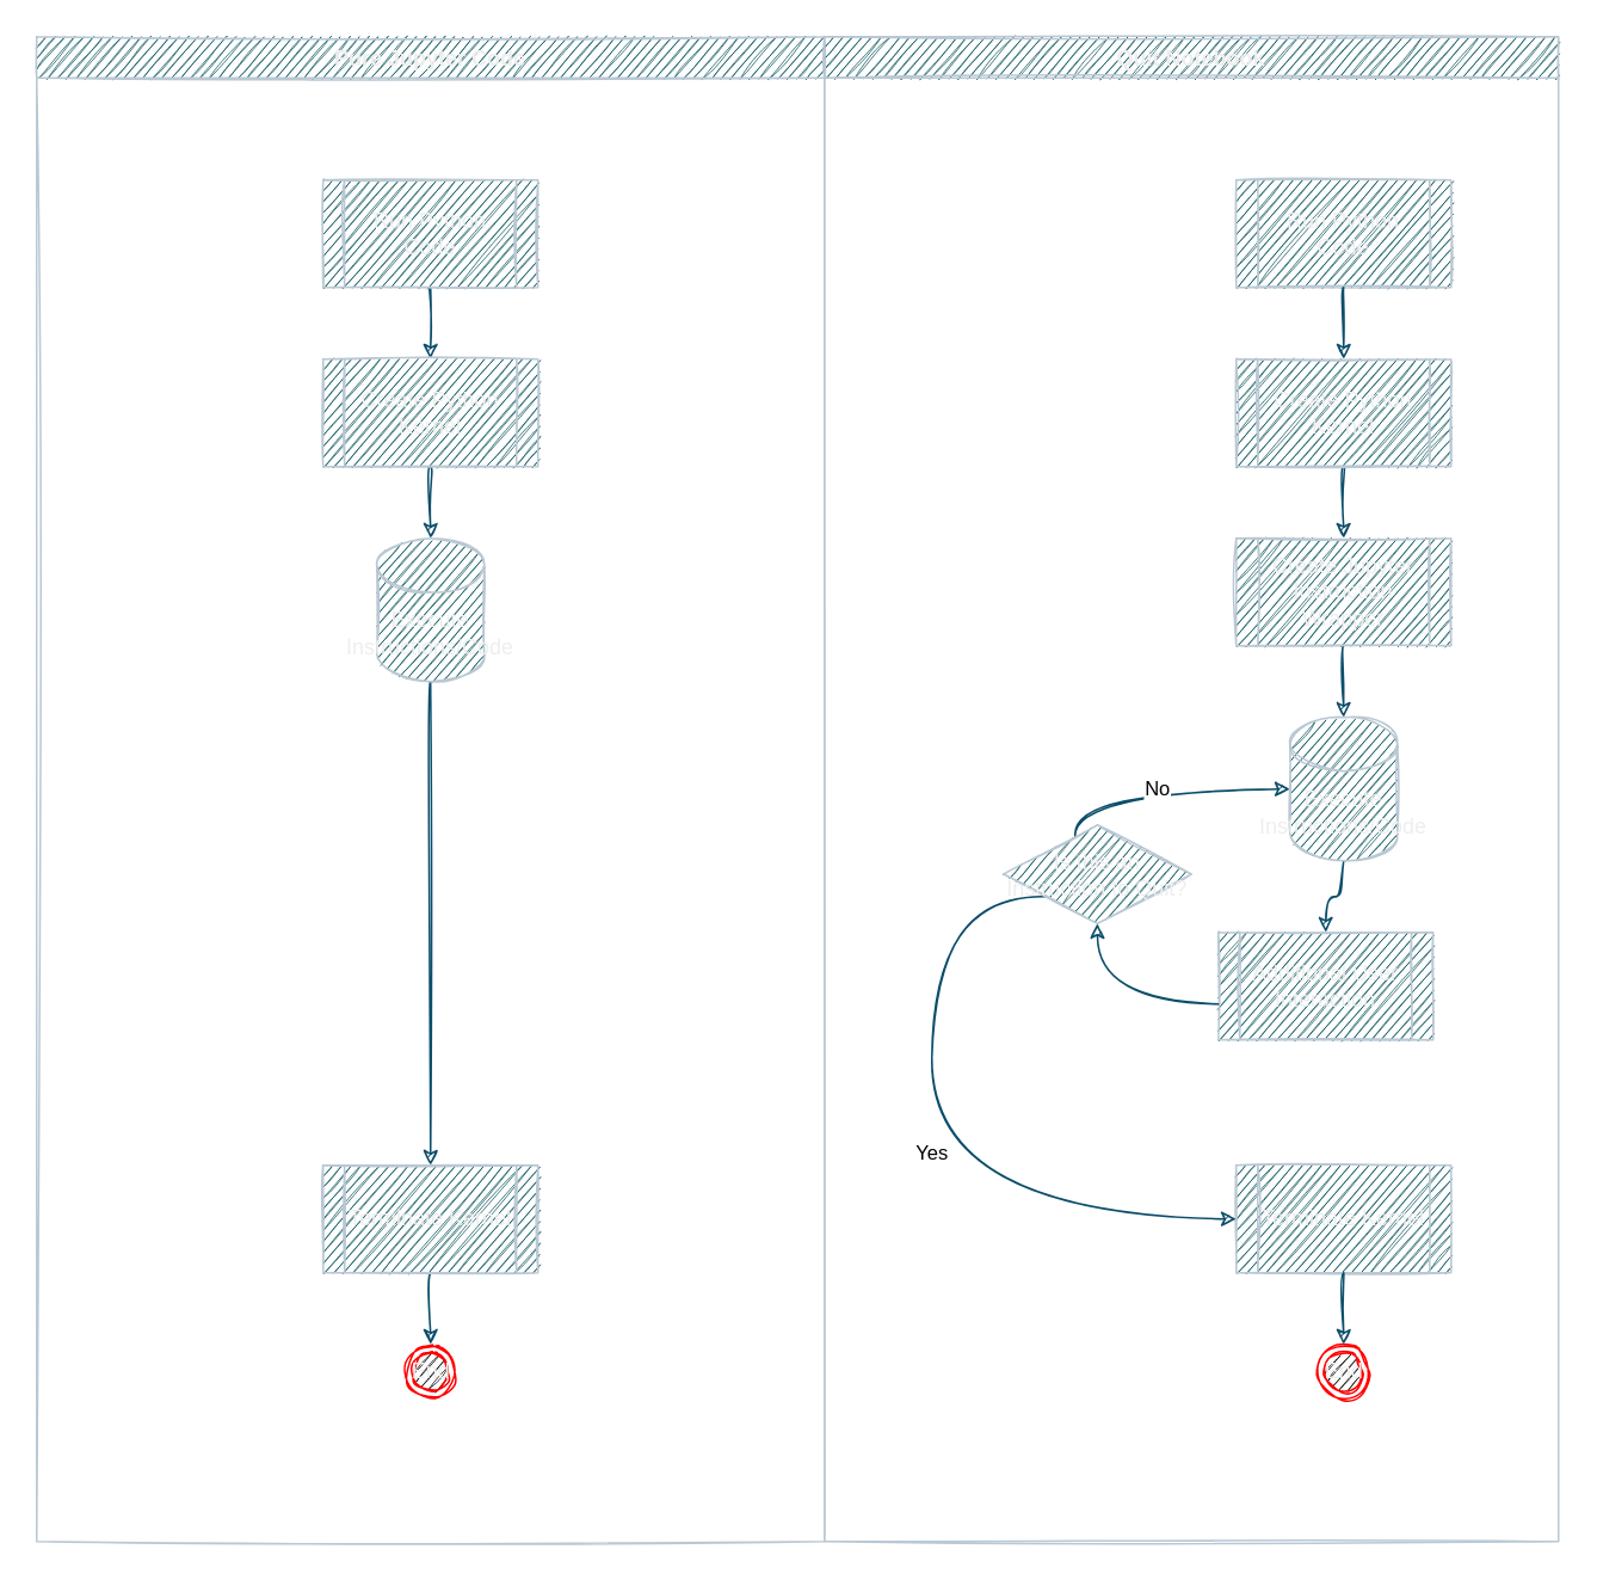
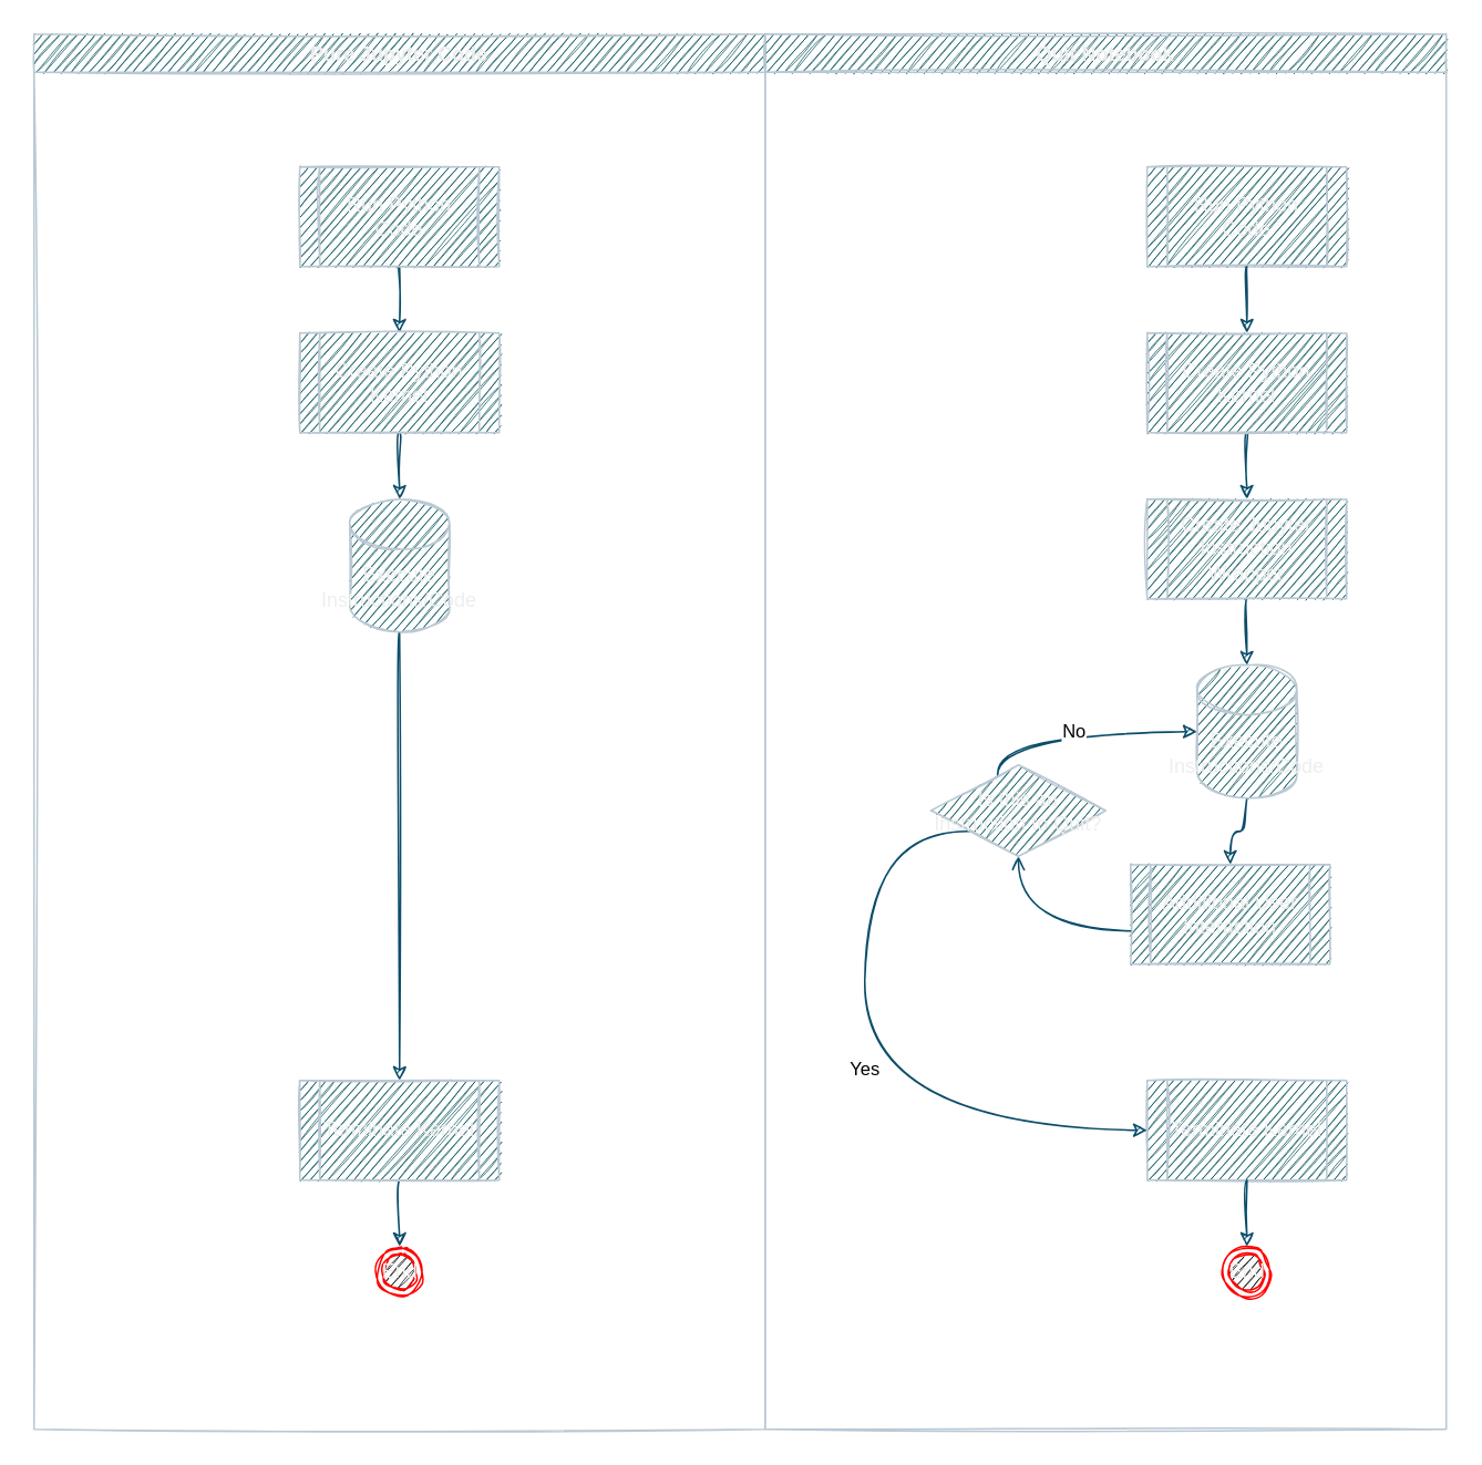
- <mxCell id="26" value="" style="edgeStyle=elbowEdgeStyle;elbow=vertical;endArrow=classic;html=1;rounded=1;sketch=1;strokeColor=#0B4D6A;curved=1;entryX=0.5;entryY=1;entryDx=0;entryDy=0;" edge="1" parent="13" source="25" target="29"><mxGeometry width="50" height="50" relative="1" as="geometry"><mxPoint x="50" y="580" as="sourcePoint" /><mxPoint x="210" y="470" as="targetPoint" /><Array as="points"><mxPoint x="200" y="540" /></Array></mxGeometry></mxCell>
+ <mxCell id="26" value="" style="edgeStyle=elbowEdgeStyle;elbow=vertical;endArrow=open;html=1;rounded=1;sketch=1;strokeColor=#0B4D6A;curved=1;entryX=0.5;entryY=1;entryDx=0;entryDy=0;" edge="1" parent="13" source="25" target="29"><mxGeometry width="50" height="50" relative="1" as="geometry"><mxPoint x="50" y="580" as="sourcePoint" /><mxPoint x="210" y="470" as="targetPoint" /><Array as="points"><mxPoint x="200" y="540" /></Array></mxGeometry></mxCell>
